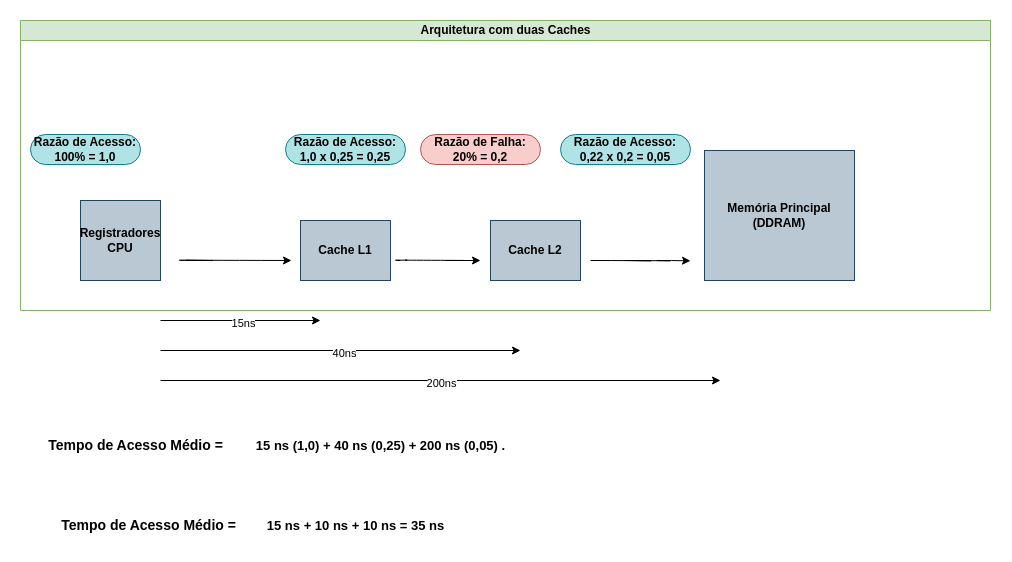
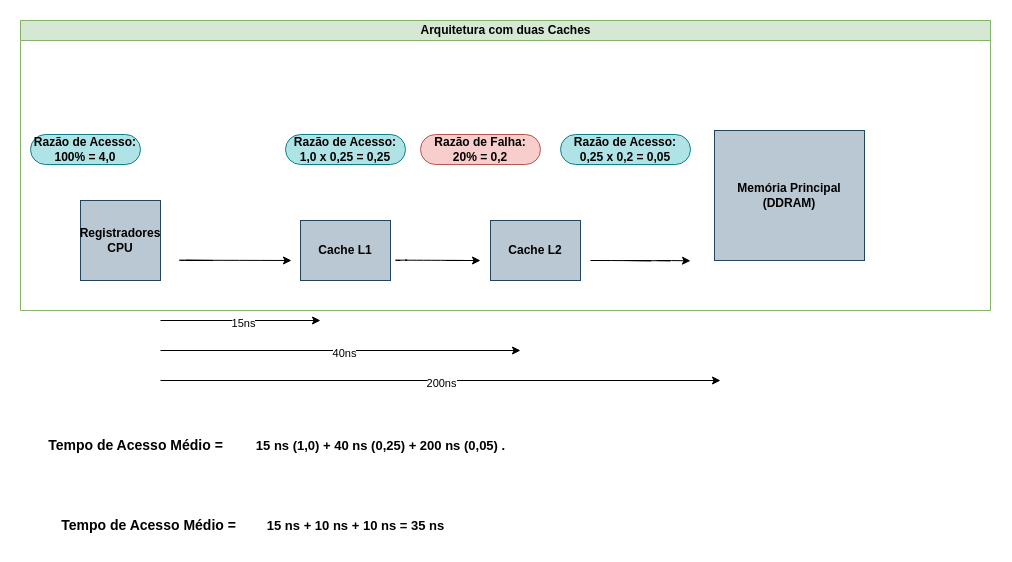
- <mxCell id="11" value="&lt;b&gt;Razão de Acesso: 100% = 1,0&lt;/b&gt;" style="whiteSpace=wrap;html=1;rounded=1;arcSize=50;align=center;verticalAlign=middle;strokeWidth=1;autosize=1;spacing=4;treeFolding=1;treeMoving=1;newEdgeStyle={&quot;edgeStyle&quot;:&quot;entityRelationEdgeStyle&quot;,&quot;startArrow&quot;:&quot;none&quot;,&quot;endArrow&quot;:&quot;none&quot;,&quot;segment&quot;:10,&quot;curved&quot;:1,&quot;sourcePerimeterSpacing&quot;:0,&quot;targetPerimeterSpacing&quot;:0};fillColor=#b0e3e6;strokeColor=#0e8088;" vertex="1" parent="3"><mxGeometry x="10" y="114" width="110" height="30" as="geometry" /></mxCell>
+ <mxCell id="11" value="&lt;b&gt;Razão de Acesso: 100% = 4,0&lt;/b&gt;" style="whiteSpace=wrap;html=1;rounded=1;arcSize=50;align=center;verticalAlign=middle;strokeWidth=1;autosize=1;spacing=4;treeFolding=1;treeMoving=1;newEdgeStyle={&quot;edgeStyle&quot;:&quot;entityRelationEdgeStyle&quot;,&quot;startArrow&quot;:&quot;none&quot;,&quot;endArrow&quot;:&quot;none&quot;,&quot;segment&quot;:10,&quot;curved&quot;:1,&quot;sourcePerimeterSpacing&quot;:0,&quot;targetPerimeterSpacing&quot;:0};fillColor=#b0e3e6;strokeColor=#0e8088;" vertex="1" parent="3"><mxGeometry x="10" y="114" width="110" height="30" as="geometry" /></mxCell>
- <mxCell id="14" value="&lt;b&gt;Razão de Acesso: 0,22 x 0,2 = 0,05&lt;/b&gt;" style="whiteSpace=wrap;html=1;rounded=1;arcSize=50;align=center;verticalAlign=middle;strokeWidth=1;autosize=1;spacing=4;treeFolding=1;treeMoving=1;newEdgeStyle={&quot;edgeStyle&quot;:&quot;entityRelationEdgeStyle&quot;,&quot;startArrow&quot;:&quot;none&quot;,&quot;endArrow&quot;:&quot;none&quot;,&quot;segment&quot;:10,&quot;curved&quot;:1,&quot;sourcePerimeterSpacing&quot;:0,&quot;targetPerimeterSpacing&quot;:0};fillColor=#b0e3e6;strokeColor=#0e8088;" vertex="1" parent="3"><mxGeometry x="540" y="114" width="130" height="30" as="geometry" /></mxCell>
+ <mxCell id="14" value="&lt;b&gt;Razão de Acesso: 0,25 x 0,2 = 0,05&lt;/b&gt;" style="whiteSpace=wrap;html=1;rounded=1;arcSize=50;align=center;verticalAlign=middle;strokeWidth=1;autosize=1;spacing=4;treeFolding=1;treeMoving=1;newEdgeStyle={&quot;edgeStyle&quot;:&quot;entityRelationEdgeStyle&quot;,&quot;startArrow&quot;:&quot;none&quot;,&quot;endArrow&quot;:&quot;none&quot;,&quot;segment&quot;:10,&quot;curved&quot;:1,&quot;sourcePerimeterSpacing&quot;:0,&quot;targetPerimeterSpacing&quot;:0};fillColor=#b0e3e6;strokeColor=#0e8088;" vertex="1" parent="3"><mxGeometry x="540" y="114" width="130" height="30" as="geometry" /></mxCell>
- <mxCell id="8" value="Memória Principal (DDRAM)" style="rounded=0;whiteSpace=wrap;html=1;fillColor=#bac8d3;strokeColor=#23445d;fontStyle=1" vertex="1" parent="3"><mxGeometry x="684" y="130" width="150" height="130" as="geometry" /></mxCell>
+ <mxCell id="8" value="Memória Principal (DDRAM)" style="rounded=0;whiteSpace=wrap;html=1;fillColor=#bac8d3;strokeColor=#23445d;fontStyle=1" vertex="1" parent="3"><mxGeometry x="694" y="110" width="150" height="130" as="geometry" /></mxCell>
